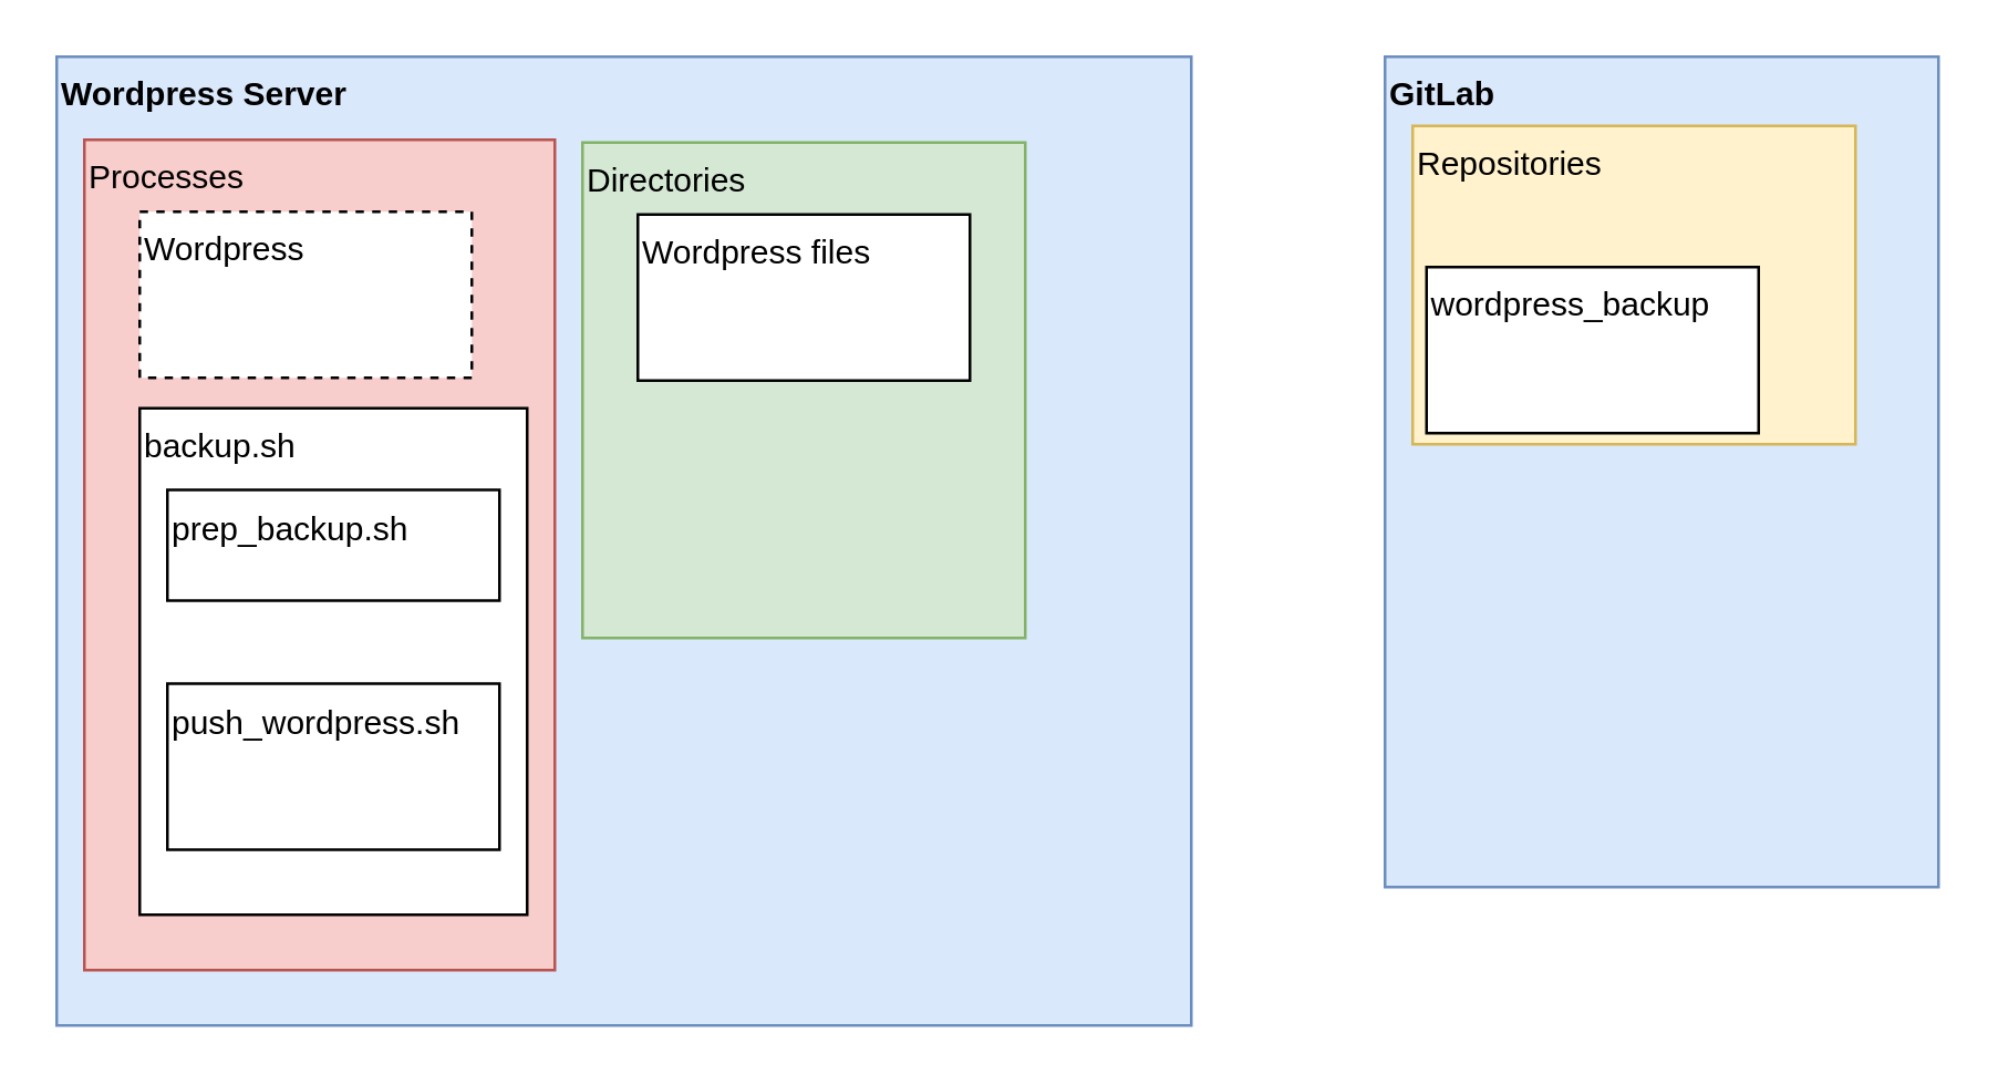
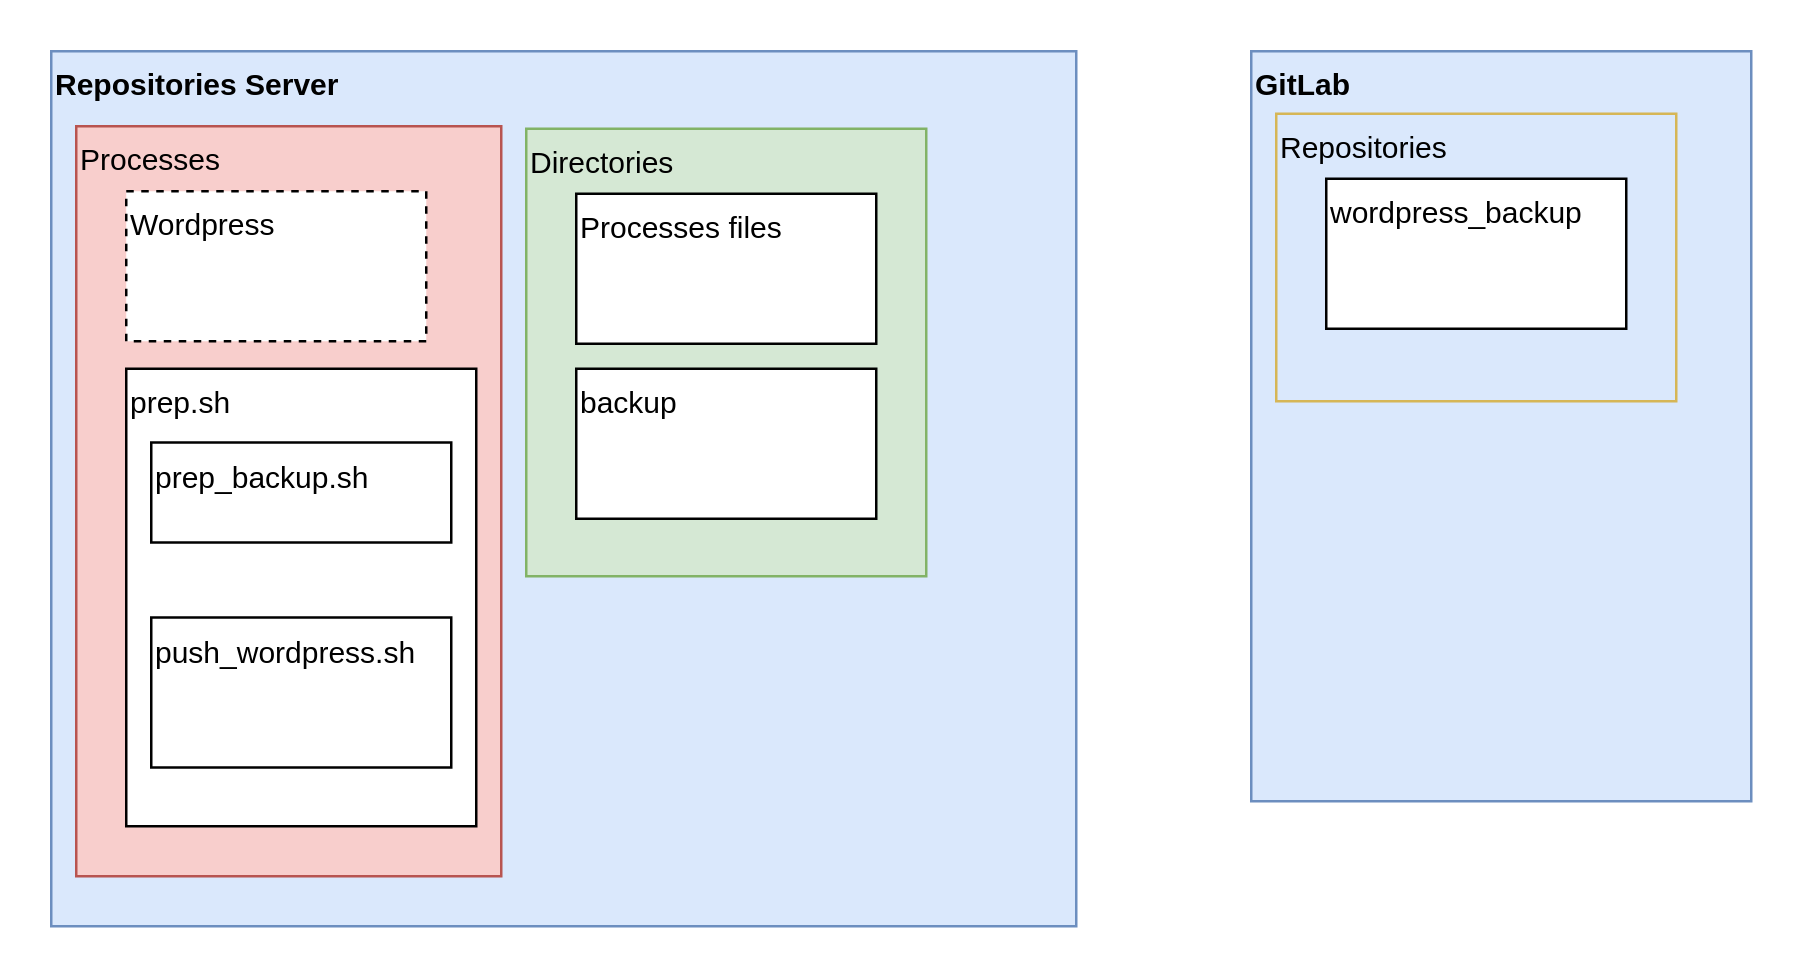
- <mxCell id="2" value="&lt;b&gt;Wordpress Server&lt;/b&gt;" style="rounded=0;whiteSpace=wrap;html=1;fillColor=#dae8fc;strokeColor=#6c8ebf;align=left;verticalAlign=top;" vertex="1" parent="1"><mxGeometry x="20" y="20" width="410" height="350" as="geometry" /></mxCell>
+ <mxCell id="2" value="&lt;b&gt;Repositories Server&lt;/b&gt;" style="rounded=0;whiteSpace=wrap;html=1;fillColor=#dae8fc;strokeColor=#6c8ebf;align=left;verticalAlign=top;" vertex="1" parent="1"><mxGeometry x="20" y="20" width="410" height="350" as="geometry" /></mxCell>
- <mxCell id="9" value="Repositories" style="rounded=0;whiteSpace=wrap;html=1;align=left;verticalAlign=top;fillColor=#fff2cc;strokeColor=#d6b656;" vertex="1" parent="1"><mxGeometry x="510" y="45" width="160" height="115" as="geometry" /></mxCell>
+ <mxCell id="9" value="Repositories" style="rounded=0;whiteSpace=wrap;html=1;align=left;verticalAlign=top;fillColor=#dae8fc;strokeColor=#d6b656;" vertex="1" parent="1"><mxGeometry x="510" y="45" width="160" height="115" as="geometry" /></mxCell>
- <mxCell id="6" value="Wordpress files" style="rounded=0;whiteSpace=wrap;html=1;align=left;verticalAlign=top;" vertex="1" parent="1"><mxGeometry x="230" y="77" width="120" height="60" as="geometry" /></mxCell>
+ <mxCell id="6" value="Processes files" style="rounded=0;whiteSpace=wrap;html=1;align=left;verticalAlign=top;" vertex="1" parent="1"><mxGeometry x="230" y="77" width="120" height="60" as="geometry" /></mxCell>
- <mxCell id="10" value="wordpress_backup" style="rounded=0;whiteSpace=wrap;html=1;align=left;verticalAlign=top;" vertex="1" parent="1"><mxGeometry x="515" y="96" width="120" height="60" as="geometry" /></mxCell>
+ <mxCell id="10" value="wordpress_backup" style="rounded=0;whiteSpace=wrap;html=1;align=left;verticalAlign=top;" vertex="1" parent="1"><mxGeometry x="530" y="71" width="120" height="60" as="geometry" /></mxCell>
- <mxCell id="11" value="backup.sh" style="rounded=0;whiteSpace=wrap;html=1;align=left;verticalAlign=top;" vertex="1" parent="1"><mxGeometry x="50" y="147" width="140" height="183" as="geometry" /></mxCell>
+ <mxCell id="11" value="prep.sh" style="rounded=0;whiteSpace=wrap;html=1;align=left;verticalAlign=top;" vertex="1" parent="1"><mxGeometry x="50" y="147" width="140" height="183" as="geometry" /></mxCell>
+ <mxCell id="7" value="backup" style="rounded=0;whiteSpace=wrap;html=1;align=left;verticalAlign=top;" vertex="1" parent="1"><mxGeometry x="230" y="147" width="120" height="60" as="geometry" /></mxCell>
